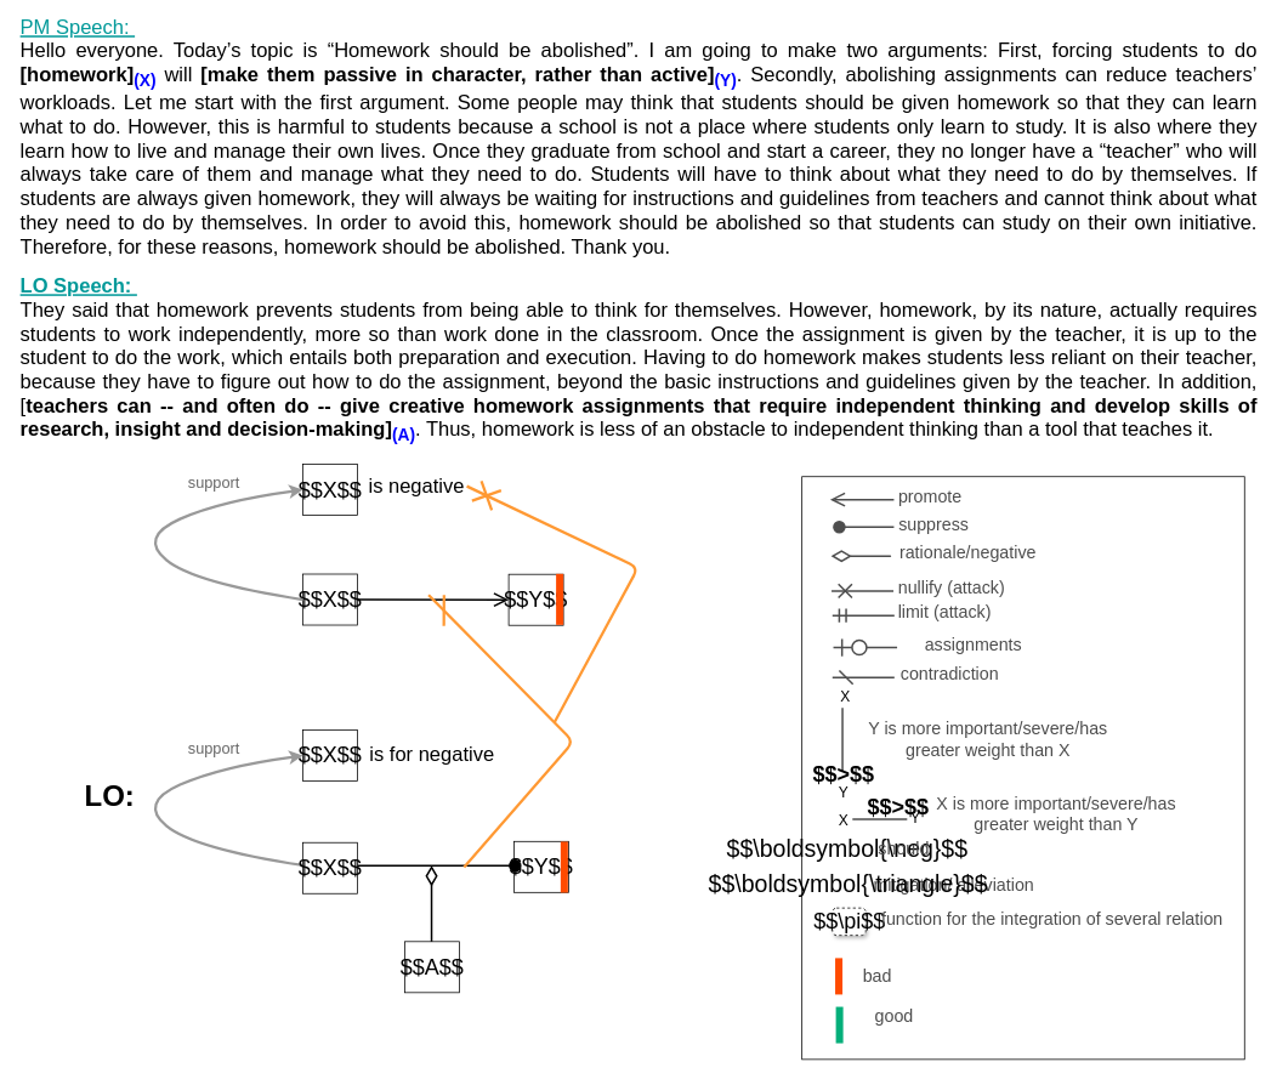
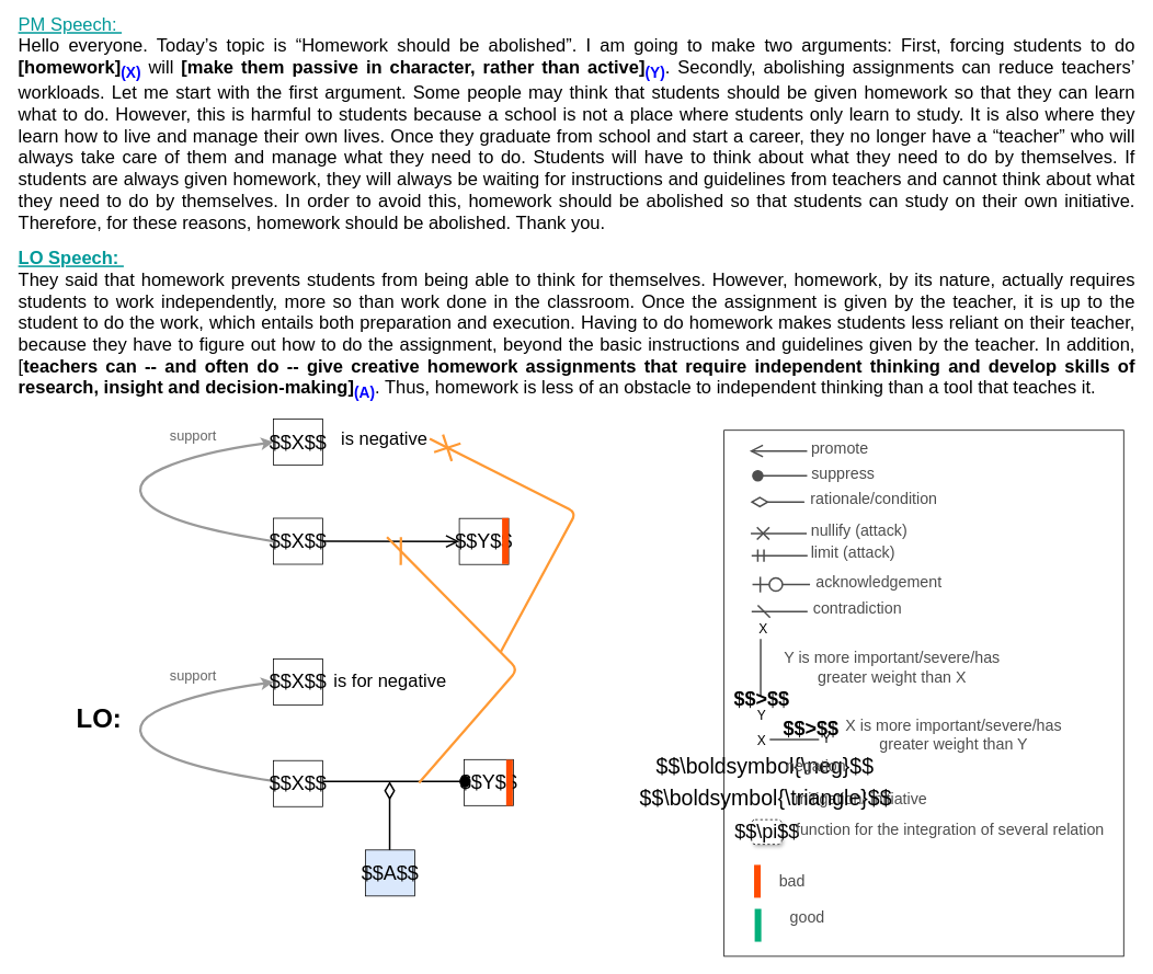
- <mxCell id="5" value="&lt;font style=&quot;font-size: 22px&quot;&gt;is negative&lt;/font&gt;" style="text;html=1;strokeColor=none;fillColor=none;align=center;verticalAlign=middle;whiteSpace=wrap;rounded=0;" parent="1" vertex="1"><mxGeometry x="402" y="516" width="110" height="35" as="geometry" /></mxCell>
+ <mxCell id="5" value="&lt;font style=&quot;font-size: 22px&quot;&gt;is negative&lt;/font&gt;" style="text;html=1;strokeColor=none;fillColor=none;align=center;verticalAlign=middle;whiteSpace=wrap;rounded=0;" parent="1" vertex="1"><mxGeometry x="412" y="516" width="110" height="35" as="geometry" /></mxCell>
- <mxCell id="37" value="&lt;font style=&quot;font-size: 19px&quot;&gt;rationale/negative&lt;/font&gt;" style="text;html=1;strokeColor=none;fillColor=none;align=center;verticalAlign=middle;whiteSpace=wrap;rounded=0;fontColor=#4D4D4D;" parent="1" vertex="1"><mxGeometry x="977" y="590.25" width="171" height="34" as="geometry" /></mxCell>
+ <mxCell id="37" value="&lt;font style=&quot;font-size: 19px&quot;&gt;rationale/condition&lt;/font&gt;" style="text;html=1;strokeColor=none;fillColor=none;align=center;verticalAlign=middle;whiteSpace=wrap;rounded=0;fontColor=#4D4D4D;" parent="1" vertex="1"><mxGeometry x="977" y="590.25" width="171" height="34" as="geometry" /></mxCell>
- <mxCell id="38" value="&lt;font style=&quot;font-size: 19px&quot;&gt;assignments&lt;/font&gt;" style="text;html=1;strokeColor=none;fillColor=none;align=center;verticalAlign=middle;whiteSpace=wrap;rounded=0;fontColor=#4D4D4D;" parent="1" vertex="1"><mxGeometry x="985" y="690.75" width="167" height="34" as="geometry" /></mxCell>
+ <mxCell id="38" value="&lt;font style=&quot;font-size: 19px&quot;&gt;acknowledgement&lt;/font&gt;" style="text;html=1;strokeColor=none;fillColor=none;align=center;verticalAlign=middle;whiteSpace=wrap;rounded=0;fontColor=#4D4D4D;" parent="1" vertex="1"><mxGeometry x="985" y="690.75" width="167" height="34" as="geometry" /></mxCell>
- <mxCell id="53" value="&lt;span style=&quot;font-size: 19px&quot;&gt;should&lt;/span&gt;" style="text;html=1;strokeColor=none;fillColor=none;align=center;verticalAlign=middle;whiteSpace=wrap;rounded=0;fontColor=#4D4D4D;" parent="1" vertex="1"><mxGeometry x="952" y="914.5" width="80" height="34" as="geometry" /></mxCell>
+ <mxCell id="53" value="&lt;span style=&quot;font-size: 19px&quot;&gt;negation&lt;/span&gt;" style="text;html=1;strokeColor=none;fillColor=none;align=center;verticalAlign=middle;whiteSpace=wrap;rounded=0;fontColor=#4D4D4D;" parent="1" vertex="1"><mxGeometry x="952" y="914.5" width="80" height="34" as="geometry" /></mxCell>
- <mxCell id="50" value="&lt;span style=&quot;font-size: 19px&quot;&gt;mitigation/&amp;nbsp;&lt;/span&gt;&lt;span style=&quot;font-size: 19px&quot;&gt;alleviation&lt;/span&gt;" style="text;html=1;strokeColor=none;fillColor=none;align=center;verticalAlign=middle;whiteSpace=wrap;rounded=0;fontColor=#4D4D4D;" parent="1" vertex="1"><mxGeometry x="954.25" y="954.5" width="186" height="34" as="geometry" /></mxCell>
+ <mxCell id="50" value="&lt;span style=&quot;font-size: 19px&quot;&gt;mitigation/&amp;nbsp;&lt;/span&gt;&lt;span style=&quot;font-size: 19px&quot;&gt;initiative&lt;/span&gt;" style="text;html=1;strokeColor=none;fillColor=none;align=center;verticalAlign=middle;whiteSpace=wrap;rounded=0;fontColor=#4D4D4D;" parent="1" vertex="1"><mxGeometry x="954.25" y="954.5" width="186" height="34" as="geometry" /></mxCell>
- <mxCell id="22" value="&lt;span style=&quot;font-size: 24px&quot;&gt;$$A$$&lt;/span&gt;" style="whiteSpace=wrap;html=1;align=center;" parent="1" vertex="1"><mxGeometry x="444" y="1033.63" width="60" height="56" as="geometry" /></mxCell>
+ <mxCell id="22" value="&lt;span style=&quot;font-size: 24px&quot;&gt;$$A$$&lt;/span&gt;" style="whiteSpace=wrap;html=1;align=center;fillColor=#dae8fc;" parent="1" vertex="1"><mxGeometry x="444" y="1033.63" width="60" height="56" as="geometry" /></mxCell>
